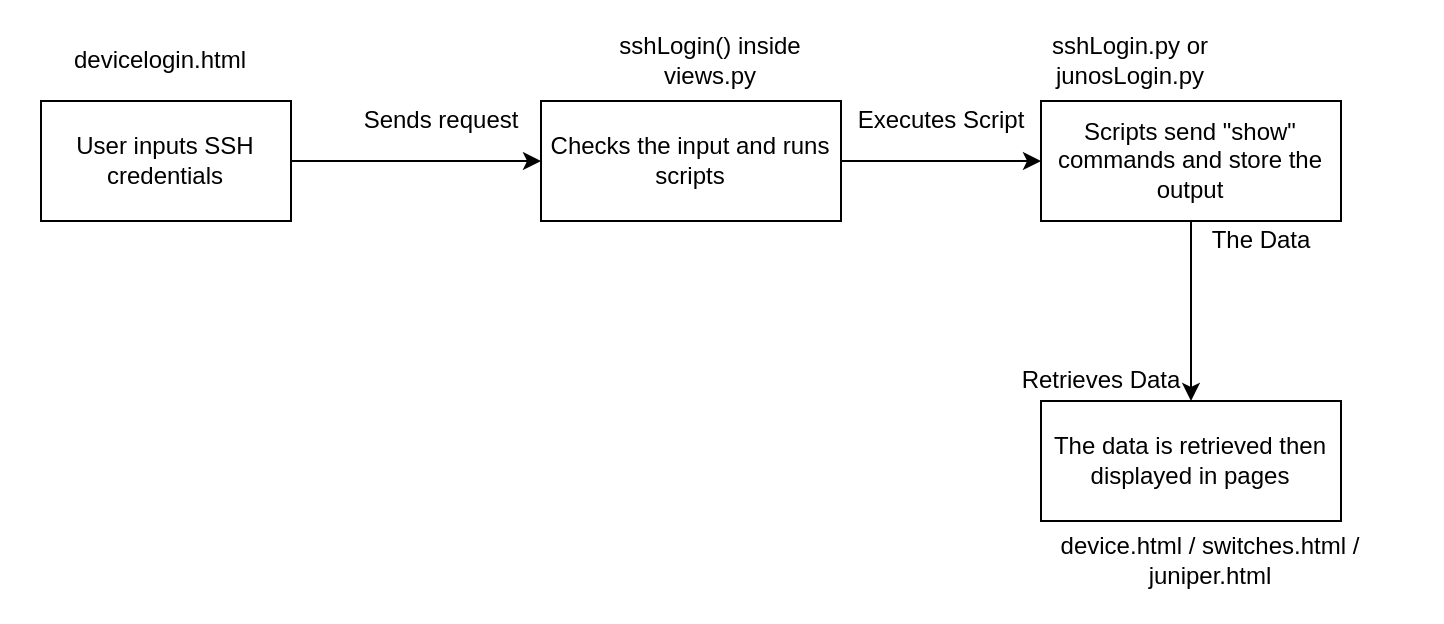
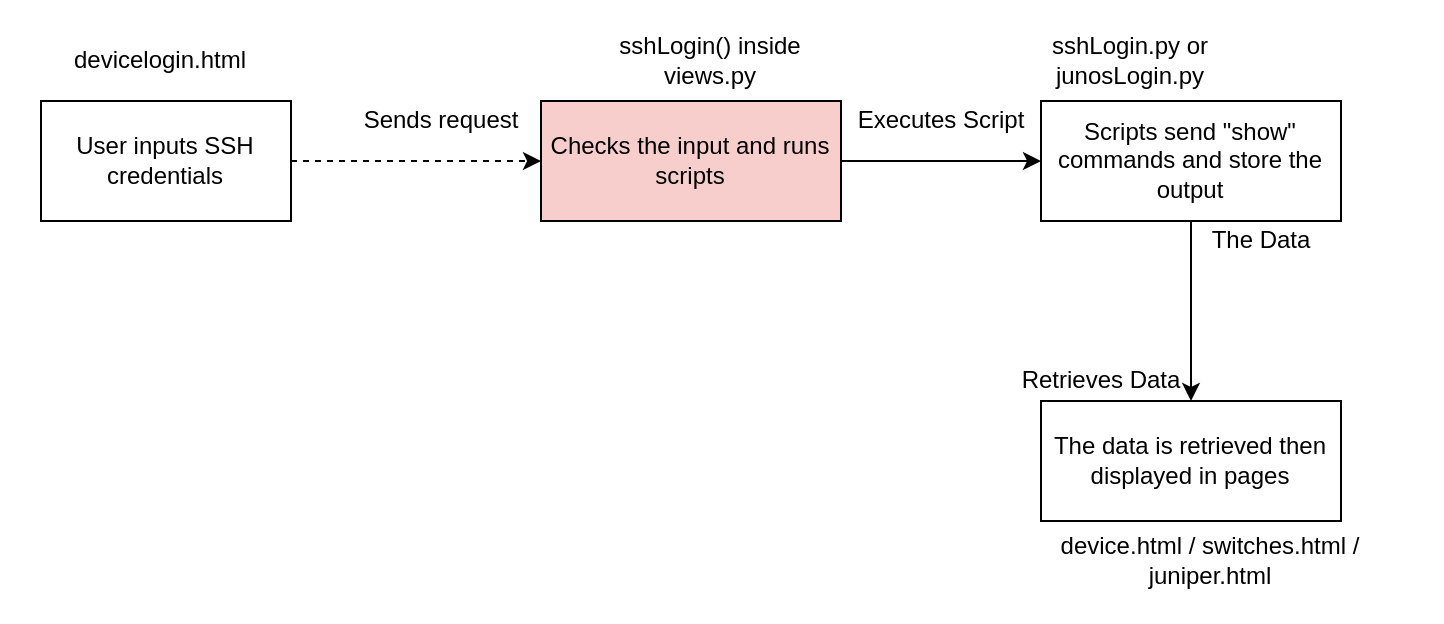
- <mxCell id="2" style="edgeStyle=orthogonalEdgeStyle;rounded=0;orthogonalLoop=1;jettySize=auto;html=1;entryX=0;entryY=0.5;entryDx=0;entryDy=0;" edge="1" parent="1" source="3" target="5"><mxGeometry relative="1" as="geometry" /></mxCell>
+ <mxCell id="2" style="edgeStyle=orthogonalEdgeStyle;rounded=0;orthogonalLoop=1;jettySize=auto;html=1;entryX=0;entryY=0.5;entryDx=0;entryDy=0;dashed=1;" edge="1" parent="1" source="3" target="5"><mxGeometry relative="1" as="geometry" /></mxCell>
- <mxCell id="5" value="Checks the input and runs scripts" style="rounded=0;whiteSpace=wrap;html=1;" vertex="1" parent="1"><mxGeometry x="270" y="50" width="150" height="60" as="geometry" /></mxCell>
+ <mxCell id="5" value="Checks the input and runs scripts" style="rounded=0;whiteSpace=wrap;html=1;fillColor=#f8cecc;" vertex="1" parent="1"><mxGeometry x="270" y="50" width="150" height="60" as="geometry" /></mxCell>
